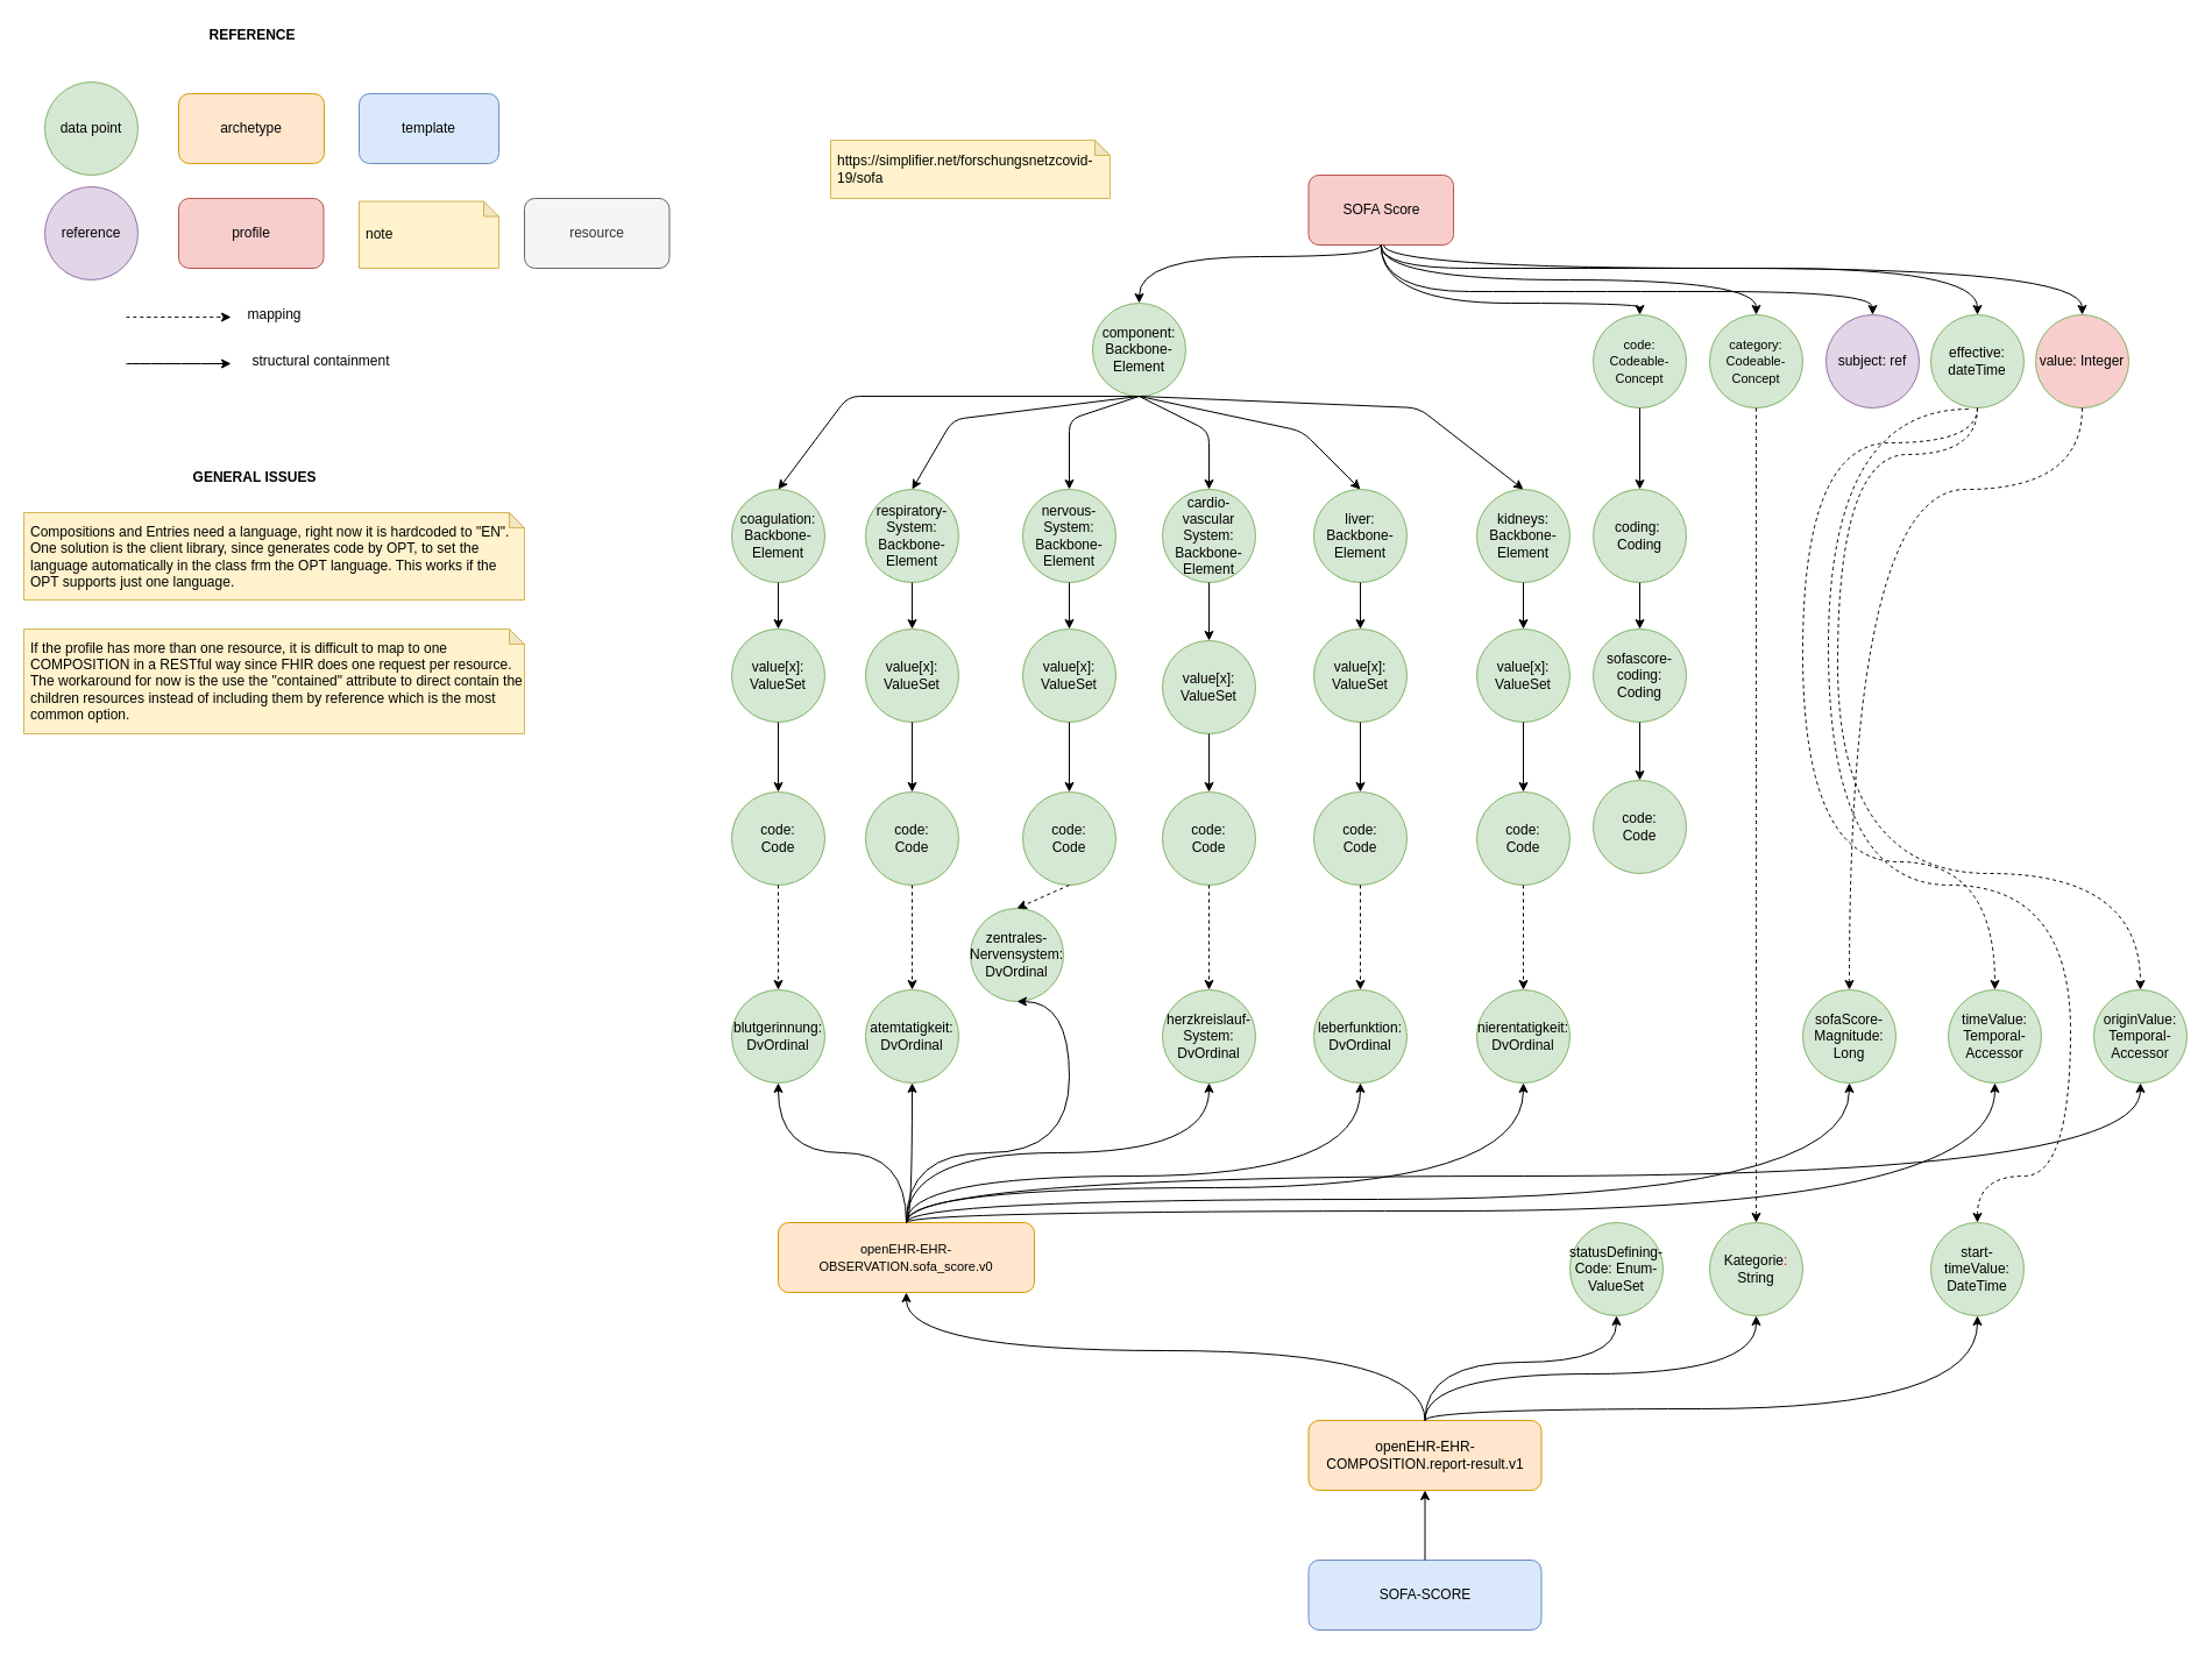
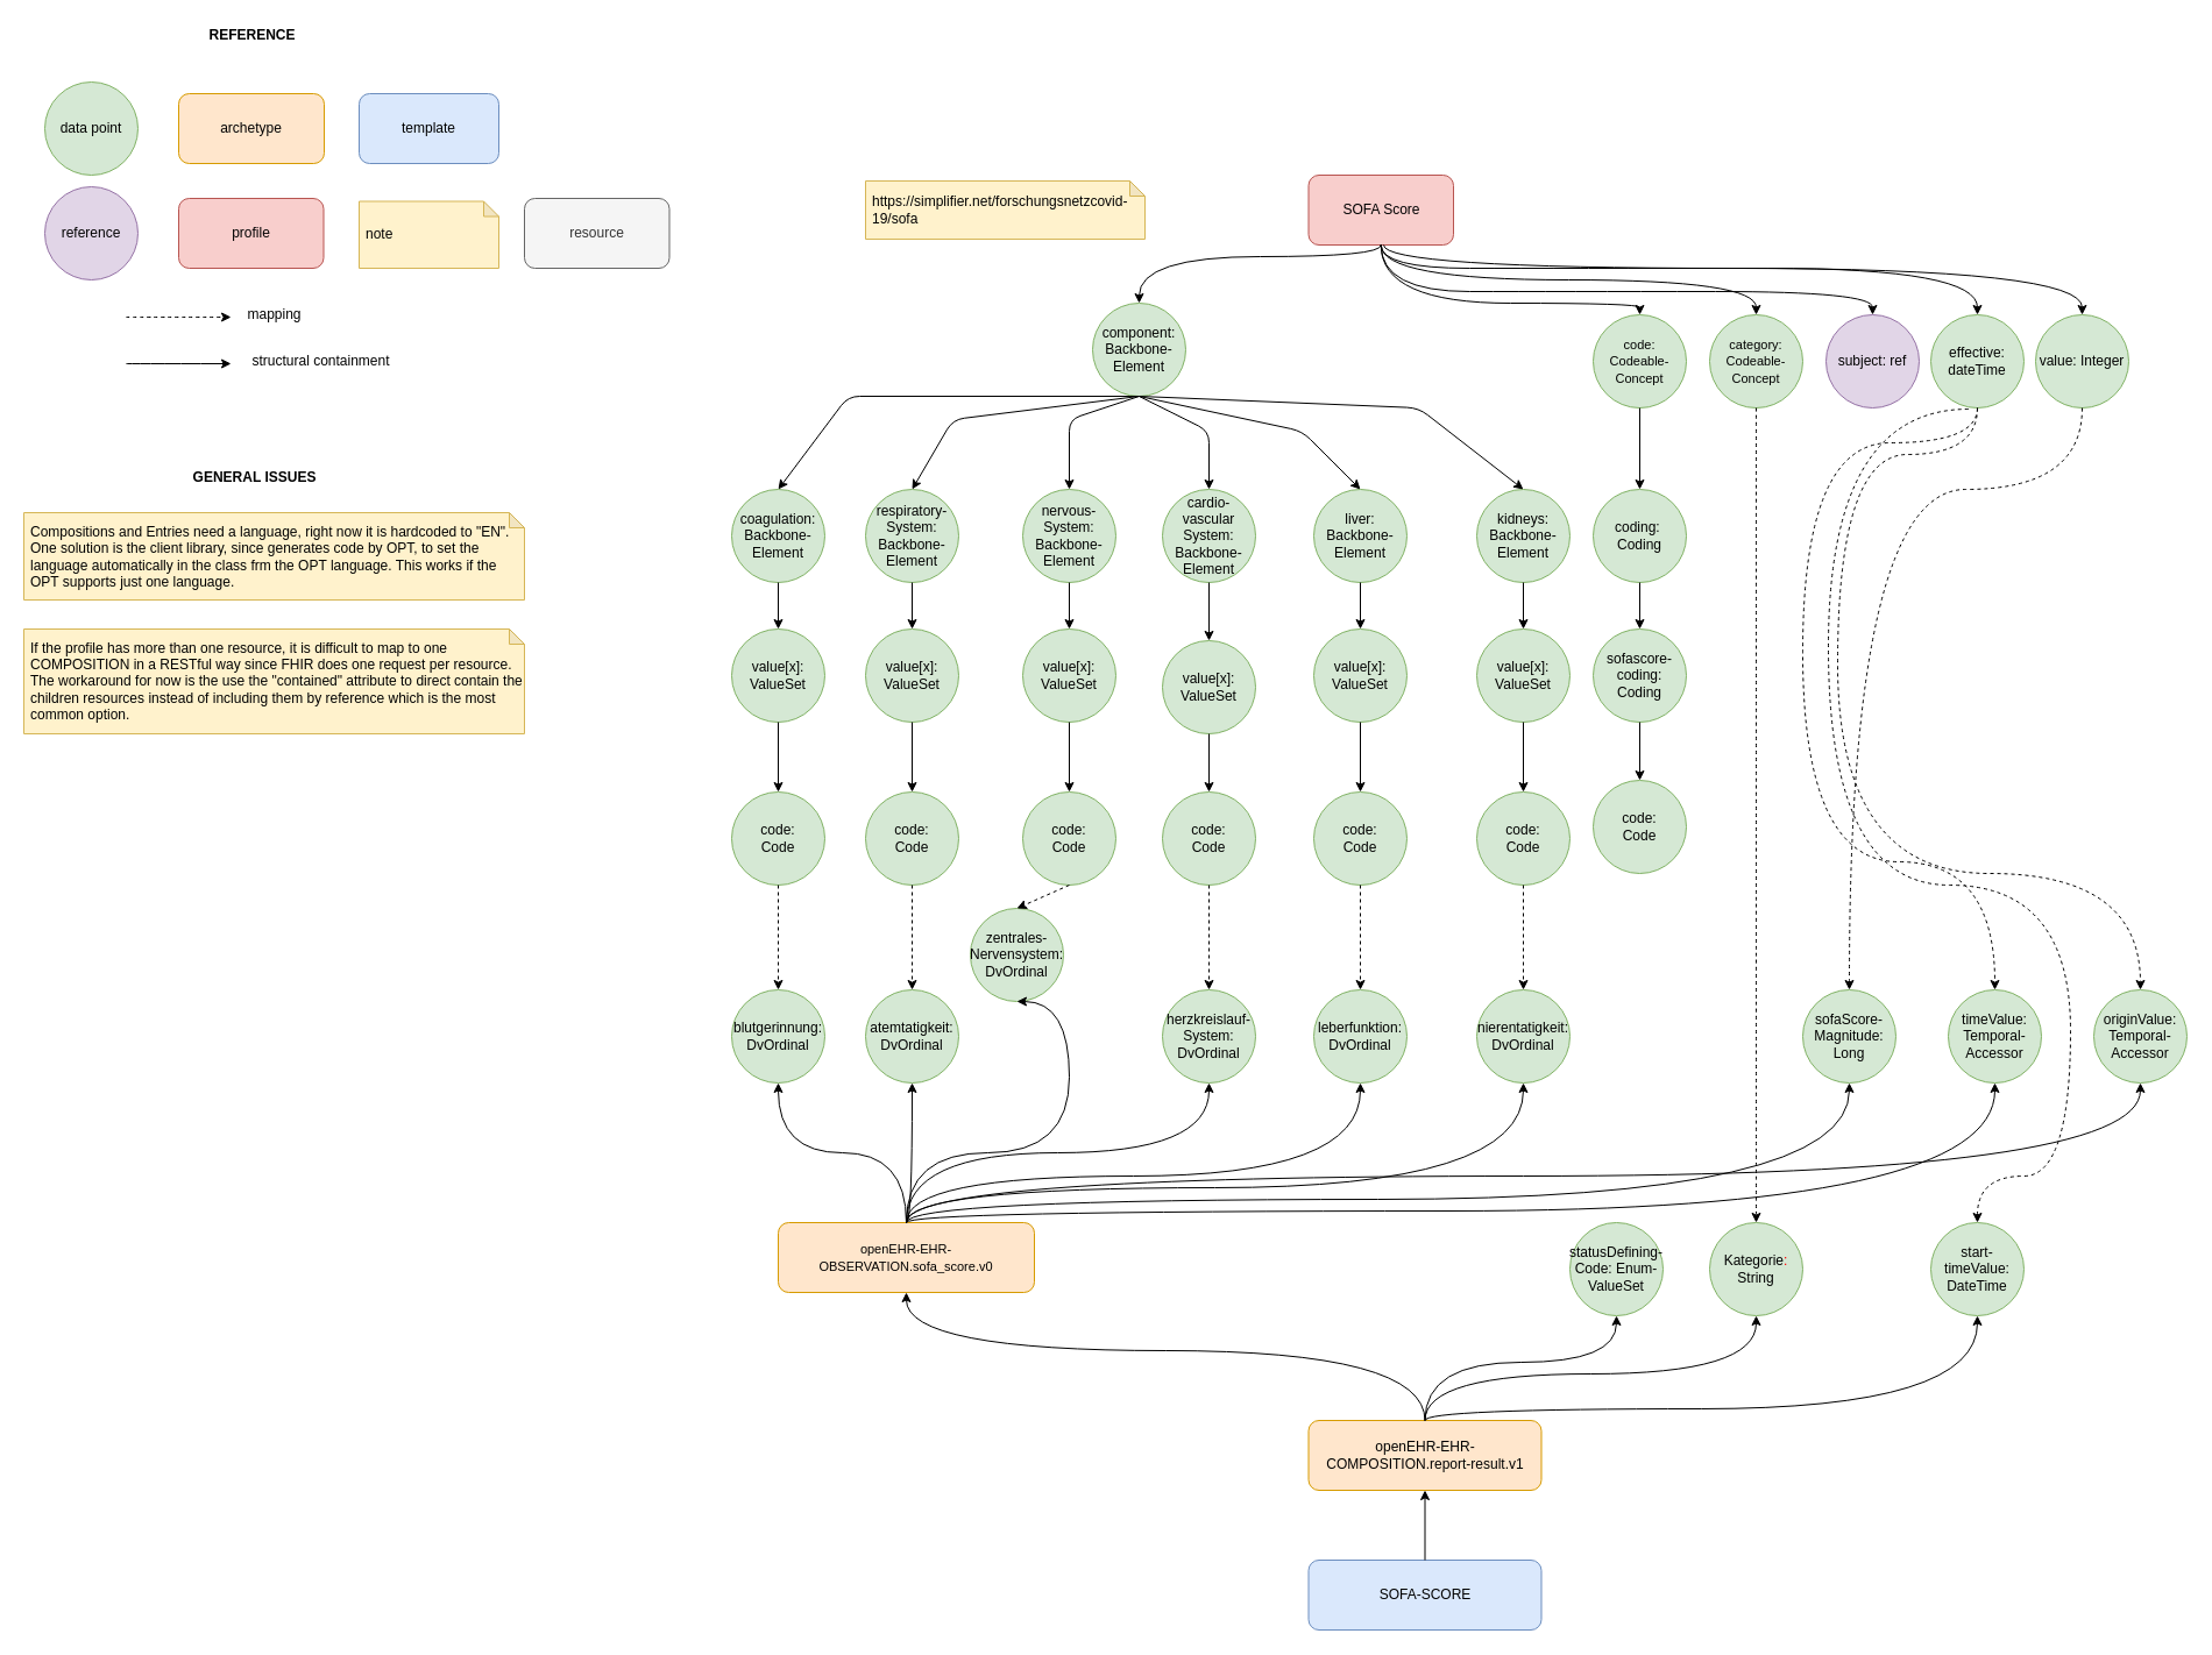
- <mxCell id="18" value="https://simplifier.net/forschungsnetzcovid-19/sofa" style="shape=note;whiteSpace=wrap;html=1;backgroundOutline=1;darkOpacity=0.05;fillColor=#fff2cc;strokeColor=#d6b656;size=13;align=left;spacingLeft=4;" parent="1" vertex="1"><mxGeometry x="713" y="120" width="240" height="50" as="geometry" /></mxCell>
+ <mxCell id="18" value="https://simplifier.net/forschungsnetzcovid-19/sofa" style="shape=note;whiteSpace=wrap;html=1;backgroundOutline=1;darkOpacity=0.05;fillColor=#fff2cc;strokeColor=#d6b656;size=13;align=left;spacingLeft=4;" parent="1" vertex="1"><mxGeometry x="743" y="155" width="240" height="50" as="geometry" /></mxCell>
- <mxCell id="73" value="value: Integer" style="ellipse;whiteSpace=wrap;html=1;aspect=fixed;fillColor=#f8cecc;strokeColor=#82b366;" vertex="1" parent="1"><mxGeometry x="1748" y="270" width="80" height="80" as="geometry" /></mxCell>
+ <mxCell id="73" value="value: Integer" style="ellipse;whiteSpace=wrap;html=1;aspect=fixed;fillColor=#d5e8d4;strokeColor=#82b366;" vertex="1" parent="1"><mxGeometry x="1748" y="270" width="80" height="80" as="geometry" /></mxCell>
